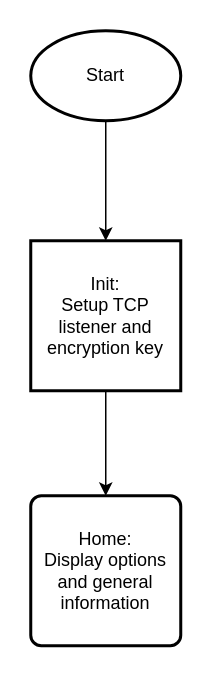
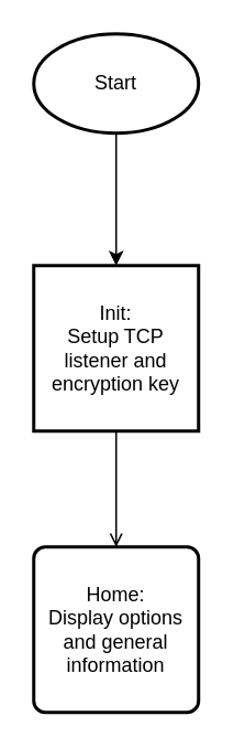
- <mxCell id="4" style="edgeStyle=orthogonalEdgeStyle;rounded=0;orthogonalLoop=1;jettySize=auto;html=1;exitX=0.5;exitY=1;exitDx=0;exitDy=0;" edge="1" parent="1" source="5" target="6"><mxGeometry relative="1" as="geometry" /></mxCell>
+ <mxCell id="4" style="edgeStyle=orthogonalEdgeStyle;rounded=0;orthogonalLoop=1;jettySize=auto;html=1;exitX=0.5;exitY=1;exitDx=0;exitDy=0;endArrow=open;" edge="1" parent="1" source="5" target="6"><mxGeometry relative="1" as="geometry" /></mxCell>
